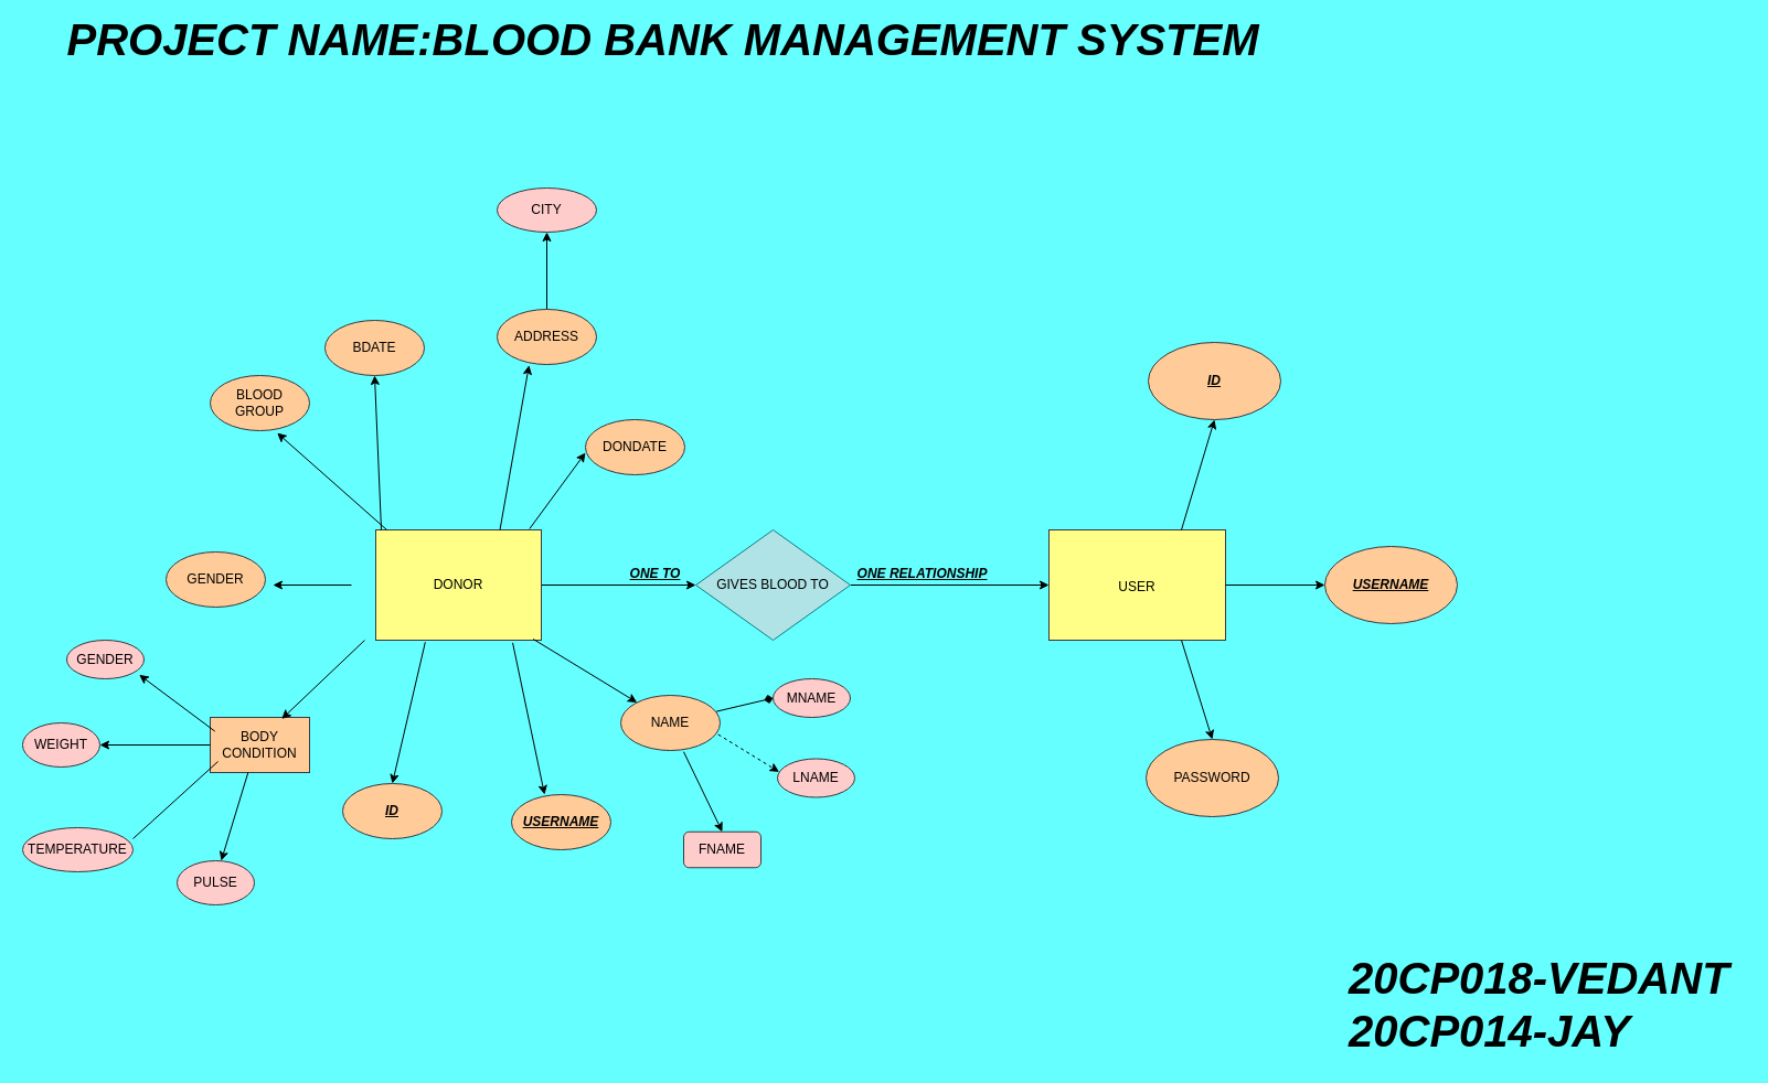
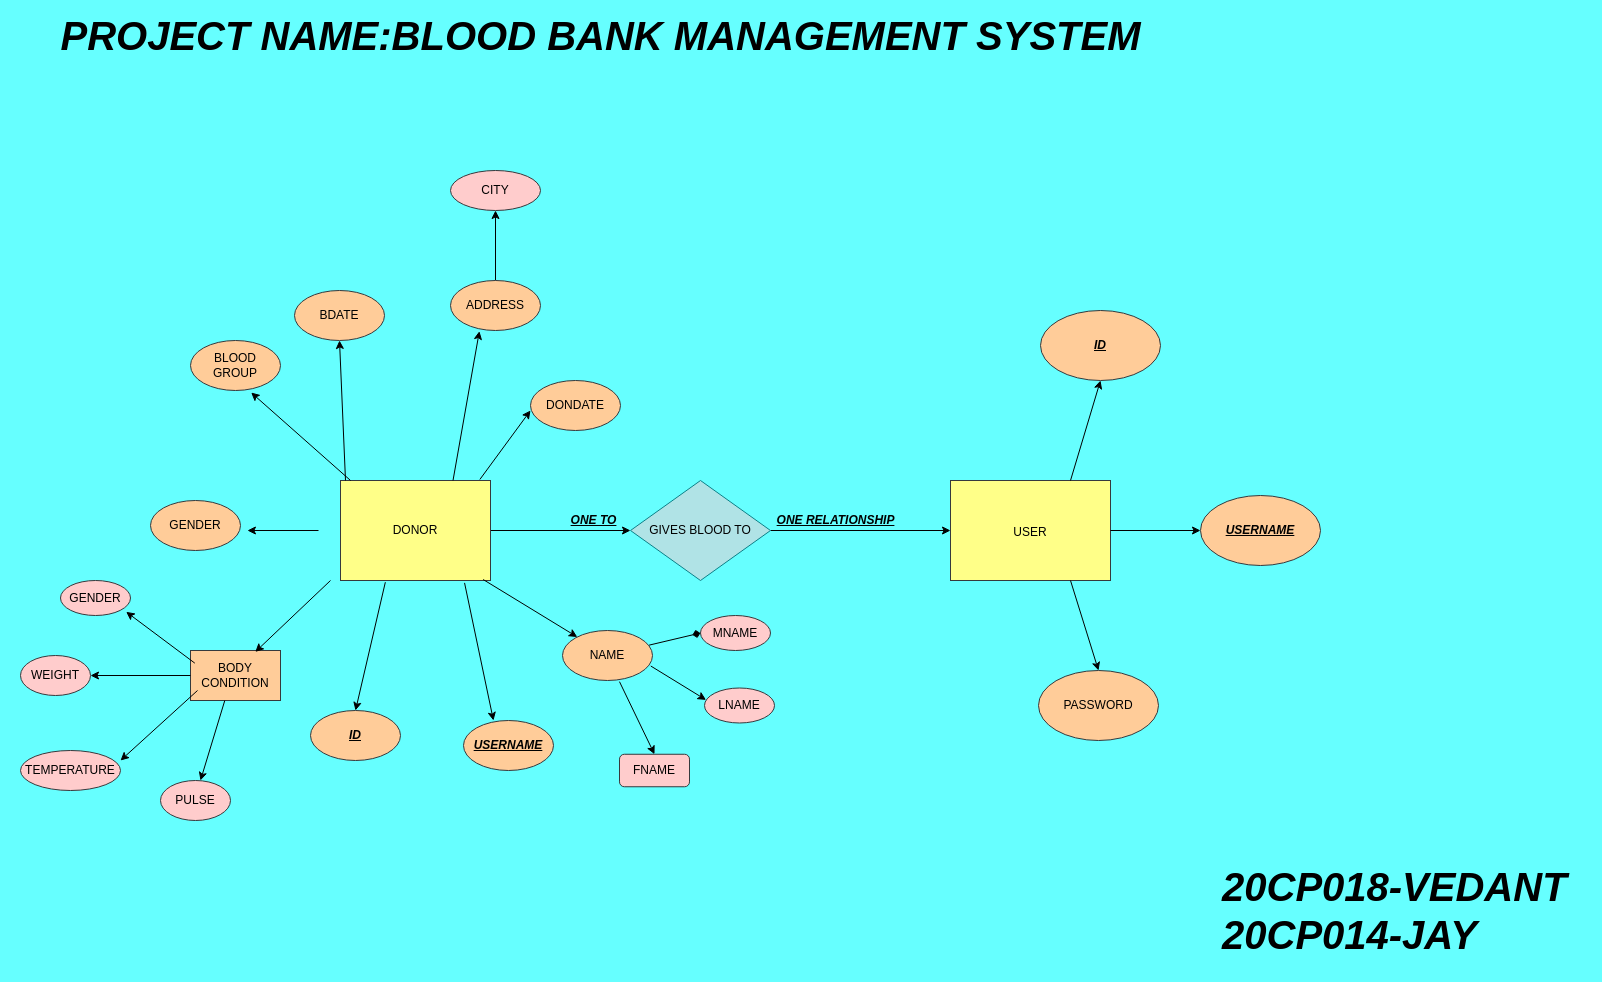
- <mxCell id="42" value="" style="endArrow=classic;html=1;rounded=0;fontSize=12;entryX=0.022;entryY=0.341;entryDx=0;entryDy=0;entryPerimeter=0;exitX=0.981;exitY=0.71;exitDx=0;exitDy=0;exitPerimeter=0;dashed=1;" parent="1" source="21" target="39" edge="1"><mxGeometry width="50" height="50" relative="1" as="geometry"><mxPoint x="520" y="700" as="sourcePoint" /><mxPoint x="610" y="810" as="targetPoint" /></mxGeometry></mxCell>
+ <mxCell id="42" value="" style="endArrow=classic;html=1;rounded=0;fontSize=12;entryX=0.022;entryY=0.341;entryDx=0;entryDy=0;entryPerimeter=0;exitX=0.981;exitY=0.71;exitDx=0;exitDy=0;exitPerimeter=0;" parent="1" source="21" target="39" edge="1"><mxGeometry width="50" height="50" relative="1" as="geometry"><mxPoint x="520" y="700" as="sourcePoint" /><mxPoint x="610" y="810" as="targetPoint" /></mxGeometry></mxCell>
- <mxCell id="36" value="" style="endArrow=none;html=1;rounded=0;fontSize=12;exitX=0.078;exitY=0.8;exitDx=0;exitDy=0;exitPerimeter=0;entryX=1;entryY=0.25;entryDx=0;entryDy=0;entryPerimeter=0;" parent="1" source="9" target="32" edge="1"><mxGeometry width="50" height="50" relative="1" as="geometry"><mxPoint x="20" y="610" as="sourcePoint" /><mxPoint x="-30" y="710" as="targetPoint" /></mxGeometry></mxCell>
+ <mxCell id="36" value="" style="endArrow=classic;html=1;rounded=0;fontSize=12;exitX=0.078;exitY=0.8;exitDx=0;exitDy=0;exitPerimeter=0;entryX=1;entryY=0.25;entryDx=0;entryDy=0;entryPerimeter=0;" parent="1" source="9" target="32" edge="1"><mxGeometry width="50" height="50" relative="1" as="geometry"><mxPoint x="20" y="610" as="sourcePoint" /><mxPoint x="-30" y="710" as="targetPoint" /></mxGeometry></mxCell>
